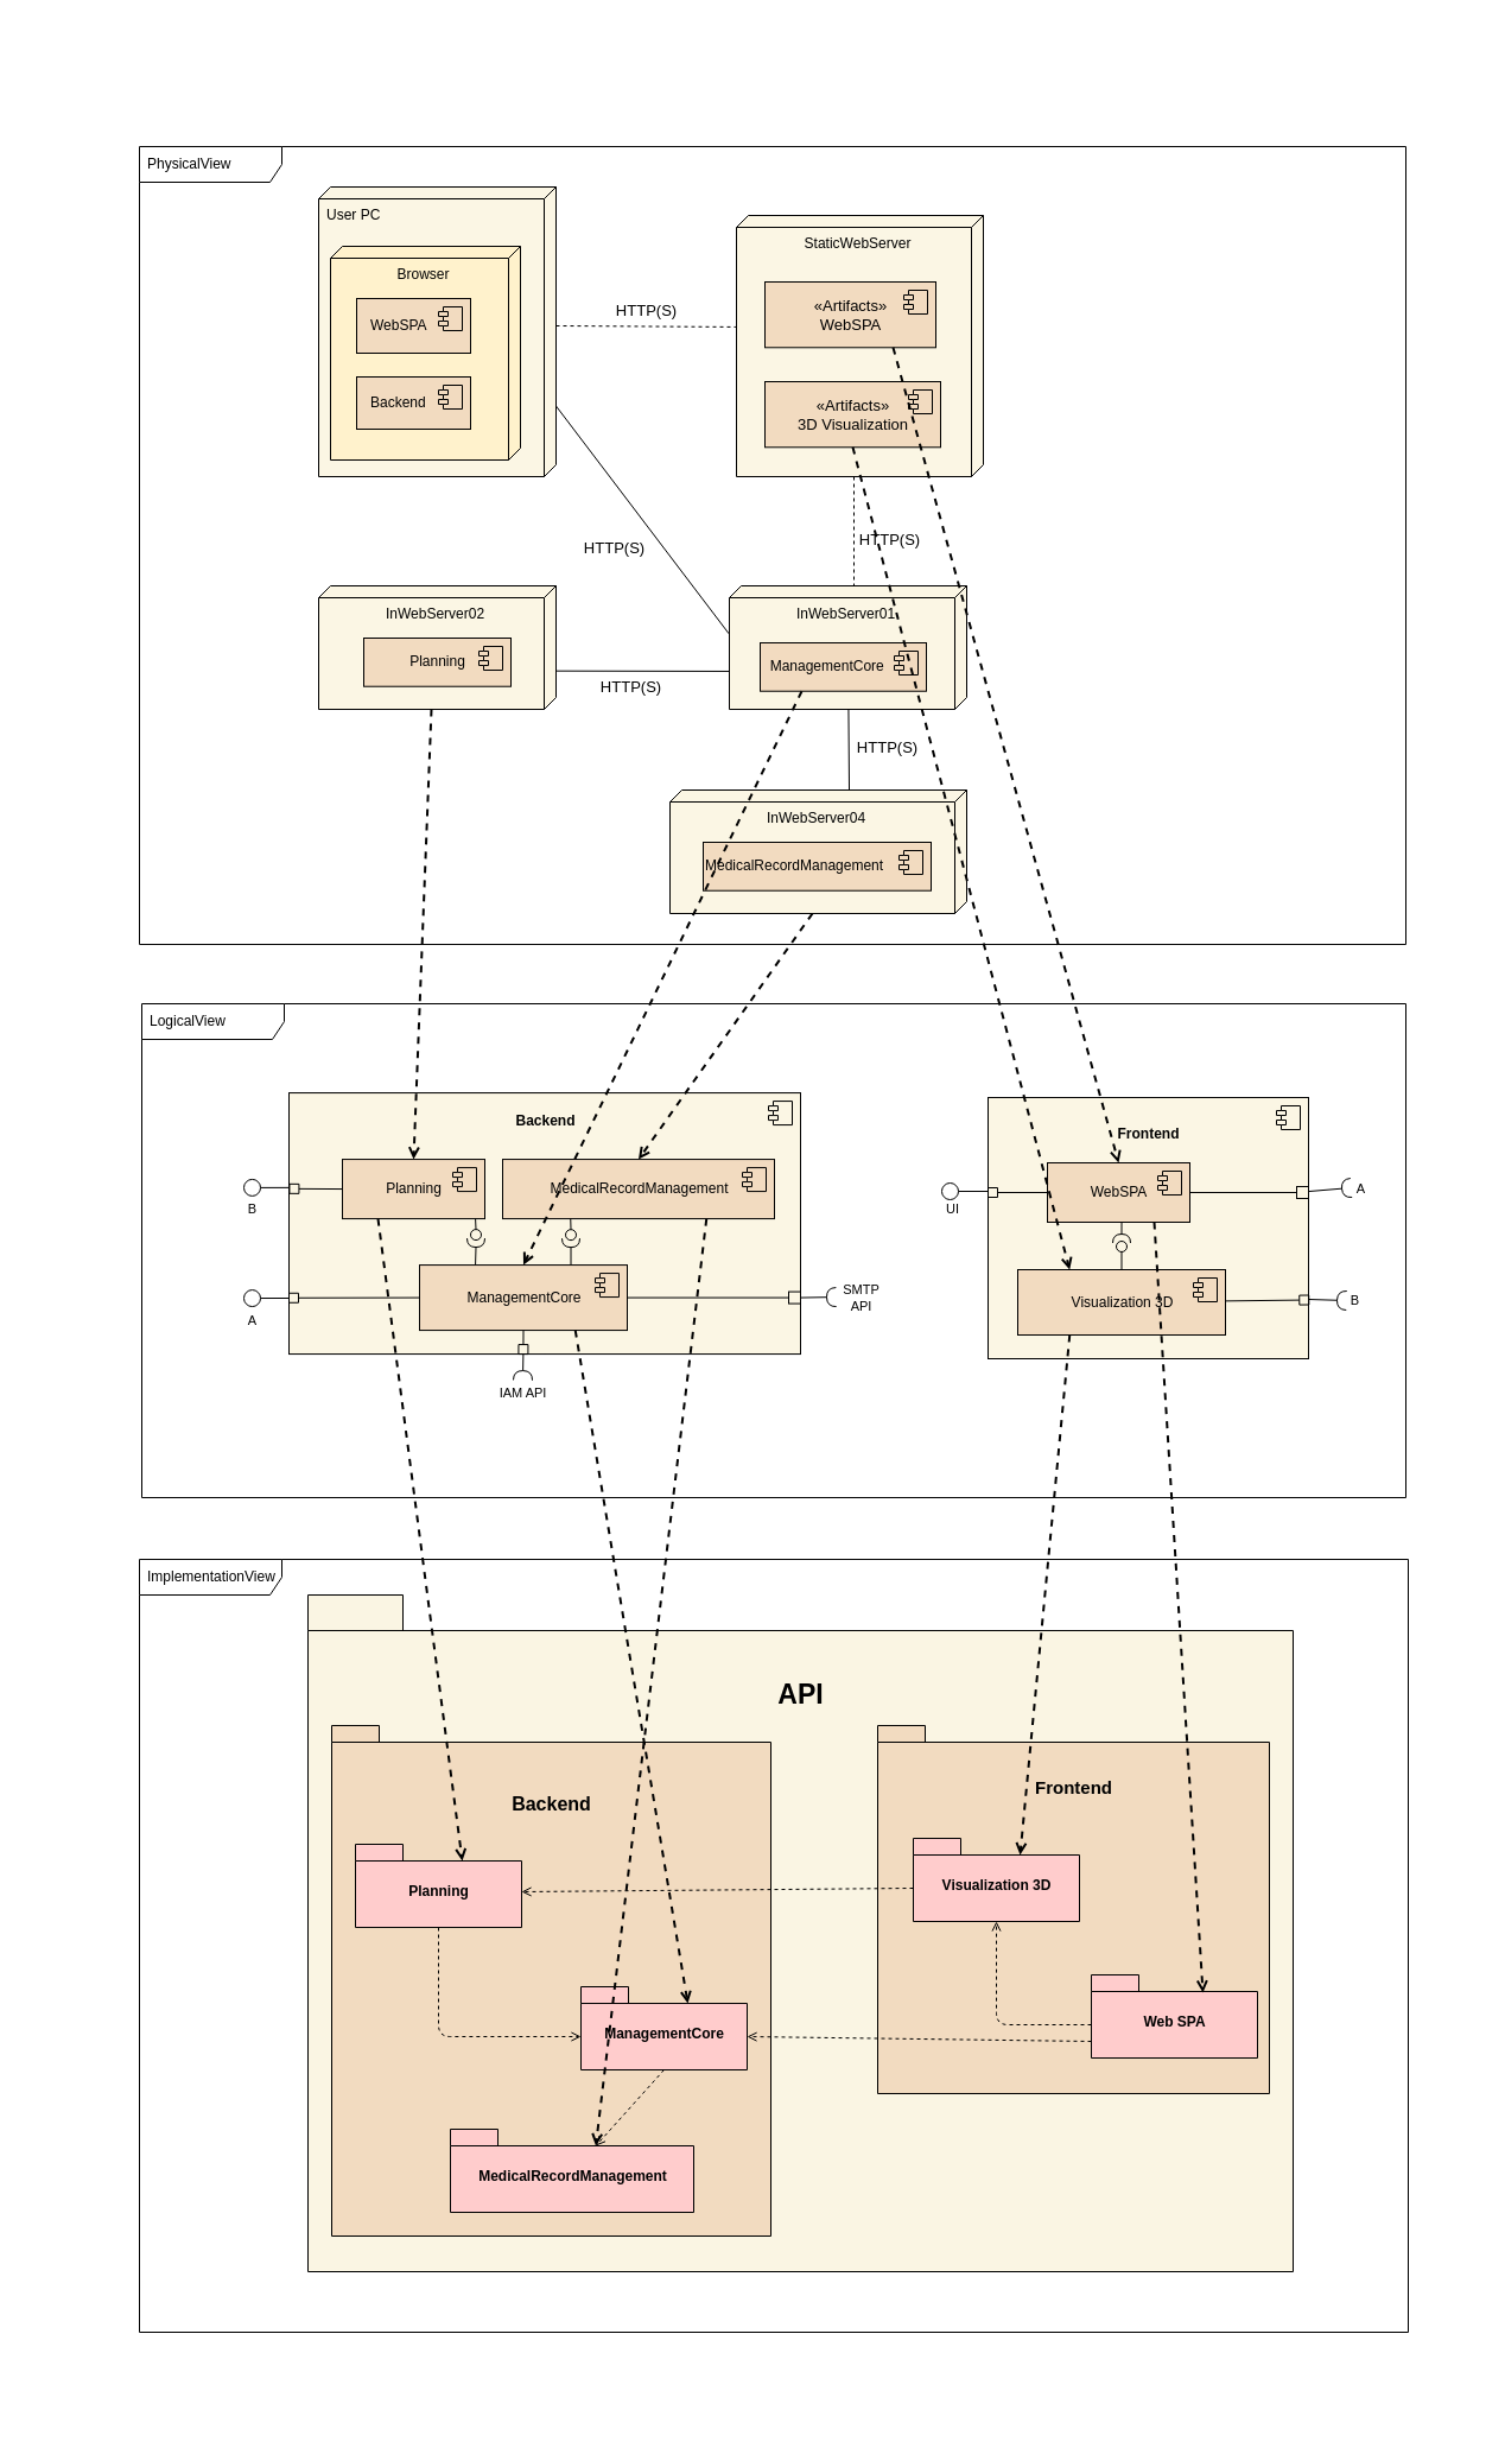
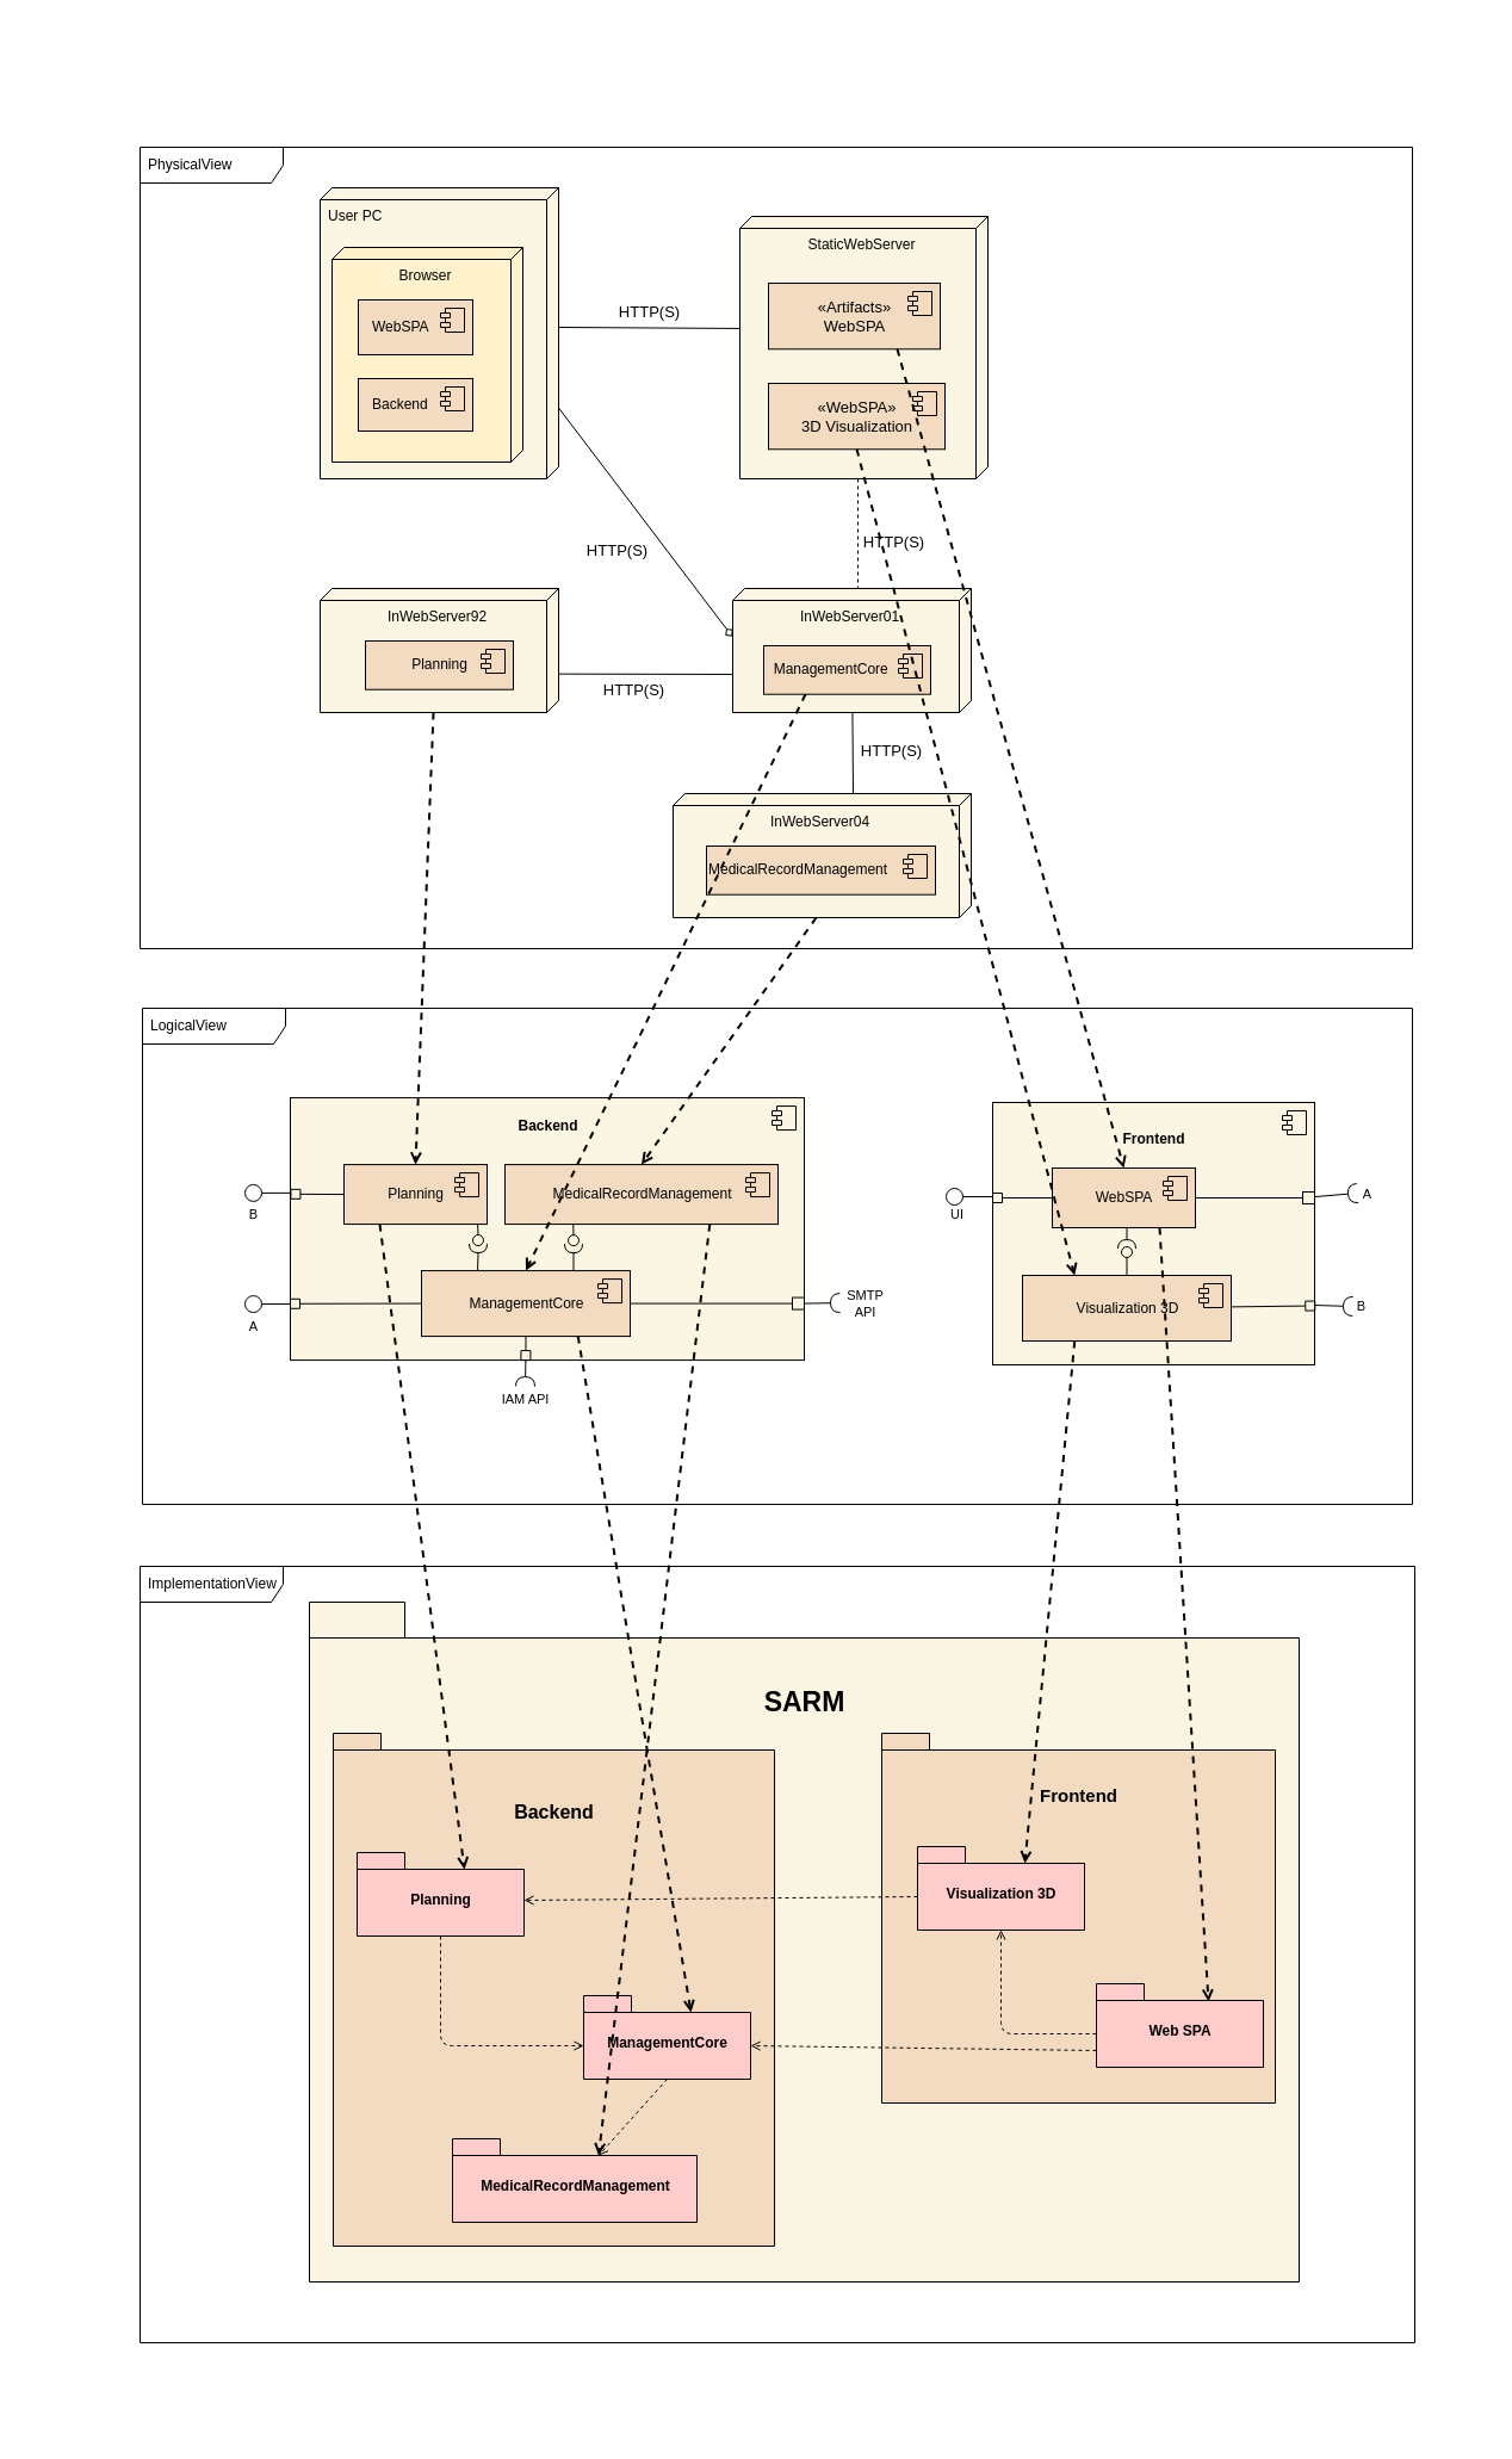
- <mxCell id="8" value="HTTP(S)" style="edgeStyle=none;html=1;exitX=0;exitY=0;exitDx=117;exitDy=0;exitPerimeter=0;entryX=0.427;entryY=1.003;entryDx=0;entryDy=0;entryPerimeter=0;strokeColor=#000000;fontSize=13;fontColor=#000000;endArrow=none;endFill=0;labelBackgroundColor=none;dashed=1;" edge="1" parent="1" source="9" target="26"><mxGeometry x="0.003" y="13" relative="1" as="geometry"><mxPoint as="offset" /></mxGeometry></mxCell>
+ <mxCell id="8" value="HTTP(S)" style="edgeStyle=none;html=1;exitX=0;exitY=0;exitDx=117;exitDy=0;exitPerimeter=0;entryX=0.427;entryY=1.003;entryDx=0;entryDy=0;entryPerimeter=0;strokeColor=#000000;fontSize=13;fontColor=#000000;endArrow=none;endFill=0;labelBackgroundColor=none;" edge="1" parent="1" source="9" target="26"><mxGeometry x="0.003" y="13" relative="1" as="geometry"><mxPoint as="offset" /></mxGeometry></mxCell>
- <mxCell id="29" value="«Artifacts»&lt;br style=&quot;font-size: 13px;&quot;&gt;&lt;div style=&quot;font-size: 13px;&quot;&gt;3D Visualization&lt;/div&gt;" style="html=1;dropTarget=0;fillColor=#f2dbc0;strokeColor=#000000;fontColor=#000000;verticalAlign=middle;align=center;fontSize=13;" vertex="1" parent="1"><mxGeometry x="644" y="321" width="148" height="55.28" as="geometry" /></mxCell>
+ <mxCell id="29" value="«WebSPA»&lt;br style=&quot;font-size: 13px;&quot;&gt;&lt;div style=&quot;font-size: 13px;&quot;&gt;3D Visualization&lt;/div&gt;" style="html=1;dropTarget=0;fillColor=#f2dbc0;strokeColor=#000000;fontColor=#000000;verticalAlign=middle;align=center;fontSize=13;" vertex="1" parent="1"><mxGeometry x="644" y="321" width="148" height="55.28" as="geometry" /></mxCell>
- <mxCell id="21" value="InWebServer02" style="verticalAlign=top;align=center;shape=cube;size=10;direction=south;fontStyle=0;html=1;boundedLbl=1;spacingLeft=5;fillColor=#FBF6E4;strokeColor=#000000;fontColor=#000000;" vertex="1" parent="1"><mxGeometry x="268" y="493" width="200" height="104" as="geometry" /></mxCell>
+ <mxCell id="21" value="InWebServer92" style="verticalAlign=top;align=center;shape=cube;size=10;direction=south;fontStyle=0;html=1;boundedLbl=1;spacingLeft=5;fillColor=#FBF6E4;strokeColor=#000000;fontColor=#000000;" vertex="1" parent="1"><mxGeometry x="268" y="493" width="200" height="104" as="geometry" /></mxCell>
- <mxCell id="6" style="edgeStyle=none;html=1;exitX=0.753;exitY=0.003;exitDx=0;exitDy=0;exitPerimeter=0;entryX=0.387;entryY=1.002;entryDx=0;entryDy=0;entryPerimeter=0;fontSize=13;fontColor=#000000;endArrow=none;endFill=0;strokeColor=#000000;" edge="1" parent="1" source="9" target="18"><mxGeometry relative="1" as="geometry" /></mxCell>
+ <mxCell id="6" style="edgeStyle=none;html=1;exitX=0.753;exitY=0.003;exitDx=0;exitDy=0;exitPerimeter=0;entryX=0.387;entryY=1.002;entryDx=0;entryDy=0;entryPerimeter=0;fontSize=13;fontColor=#000000;endArrow=diamond;endFill=0;strokeColor=#000000;" edge="1" parent="1" source="9" target="18"><mxGeometry relative="1" as="geometry" /></mxCell>
- <mxCell id="83" value="&lt;br&gt;&lt;br&gt;&lt;font style=&quot;font-size: 23px;&quot;&gt;API&lt;/font&gt;&lt;br&gt;&lt;br&gt;&lt;br&gt;&lt;br&gt;&lt;br&gt;&lt;br&gt;&lt;br&gt;&lt;br&gt;&lt;br&gt;&lt;br&gt;&lt;br&gt;&lt;br&gt;&lt;br&gt;&lt;br&gt;&lt;br&gt;&lt;br&gt;&lt;br&gt;&lt;br&gt;&lt;br&gt;&lt;br&gt;&lt;br&gt;&lt;br&gt;&lt;br&gt;&lt;br&gt;&lt;br&gt;&lt;br&gt;&lt;br&gt;&lt;br&gt;&lt;br&gt;&lt;br&gt;&lt;br&gt;&lt;br&gt;&lt;br&gt;" style="shape=folder;fontStyle=1;tabWidth=80;tabHeight=30;tabPosition=left;html=1;boundedLbl=1;strokeColor=#000000;fillColor=#faf5e3;fontColor=#000000;" vertex="1" parent="1"><mxGeometry x="259" y="1343" width="830" height="570" as="geometry" /></mxCell>
+ <mxCell id="83" value="&lt;br&gt;&lt;br&gt;&lt;font style=&quot;font-size: 23px;&quot;&gt;SARM&lt;/font&gt;&lt;br&gt;&lt;br&gt;&lt;br&gt;&lt;br&gt;&lt;br&gt;&lt;br&gt;&lt;br&gt;&lt;br&gt;&lt;br&gt;&lt;br&gt;&lt;br&gt;&lt;br&gt;&lt;br&gt;&lt;br&gt;&lt;br&gt;&lt;br&gt;&lt;br&gt;&lt;br&gt;&lt;br&gt;&lt;br&gt;&lt;br&gt;&lt;br&gt;&lt;br&gt;&lt;br&gt;&lt;br&gt;&lt;br&gt;&lt;br&gt;&lt;br&gt;&lt;br&gt;&lt;br&gt;&lt;br&gt;&lt;br&gt;&lt;br&gt;" style="shape=folder;fontStyle=1;tabWidth=80;tabHeight=30;tabPosition=left;html=1;boundedLbl=1;strokeColor=#000000;fillColor=#faf5e3;fontColor=#000000;" vertex="1" parent="1"><mxGeometry x="259" y="1343" width="830" height="570" as="geometry" /></mxCell>
